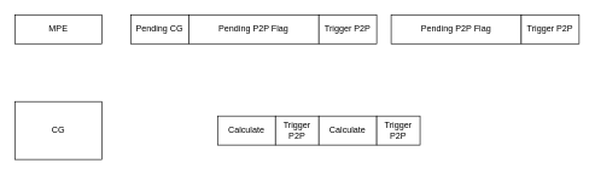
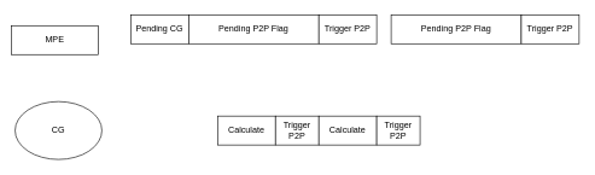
- <mxCell id="2" value="MPE" style="rounded=0;whiteSpace=wrap;html=1;" vertex="1" parent="1"><mxGeometry x="20" y="20" width="120" height="40" as="geometry" /></mxCell>
+ <mxCell id="2" value="MPE" style="rounded=0;whiteSpace=wrap;html=1;" vertex="1" parent="1"><mxGeometry x="15" y="35" width="120" height="40" as="geometry" /></mxCell>
- <mxCell id="3" value="CG" style="rounded=0;whiteSpace=wrap;html=1;" vertex="1" parent="1"><mxGeometry x="20" y="140" width="120" height="80" as="geometry" /></mxCell>
+ <mxCell id="3" value="CG" style="ellipse;whiteSpace=wrap;html=1;" vertex="1" parent="1"><mxGeometry x="20" y="140" width="120" height="80" as="geometry" /></mxCell>
